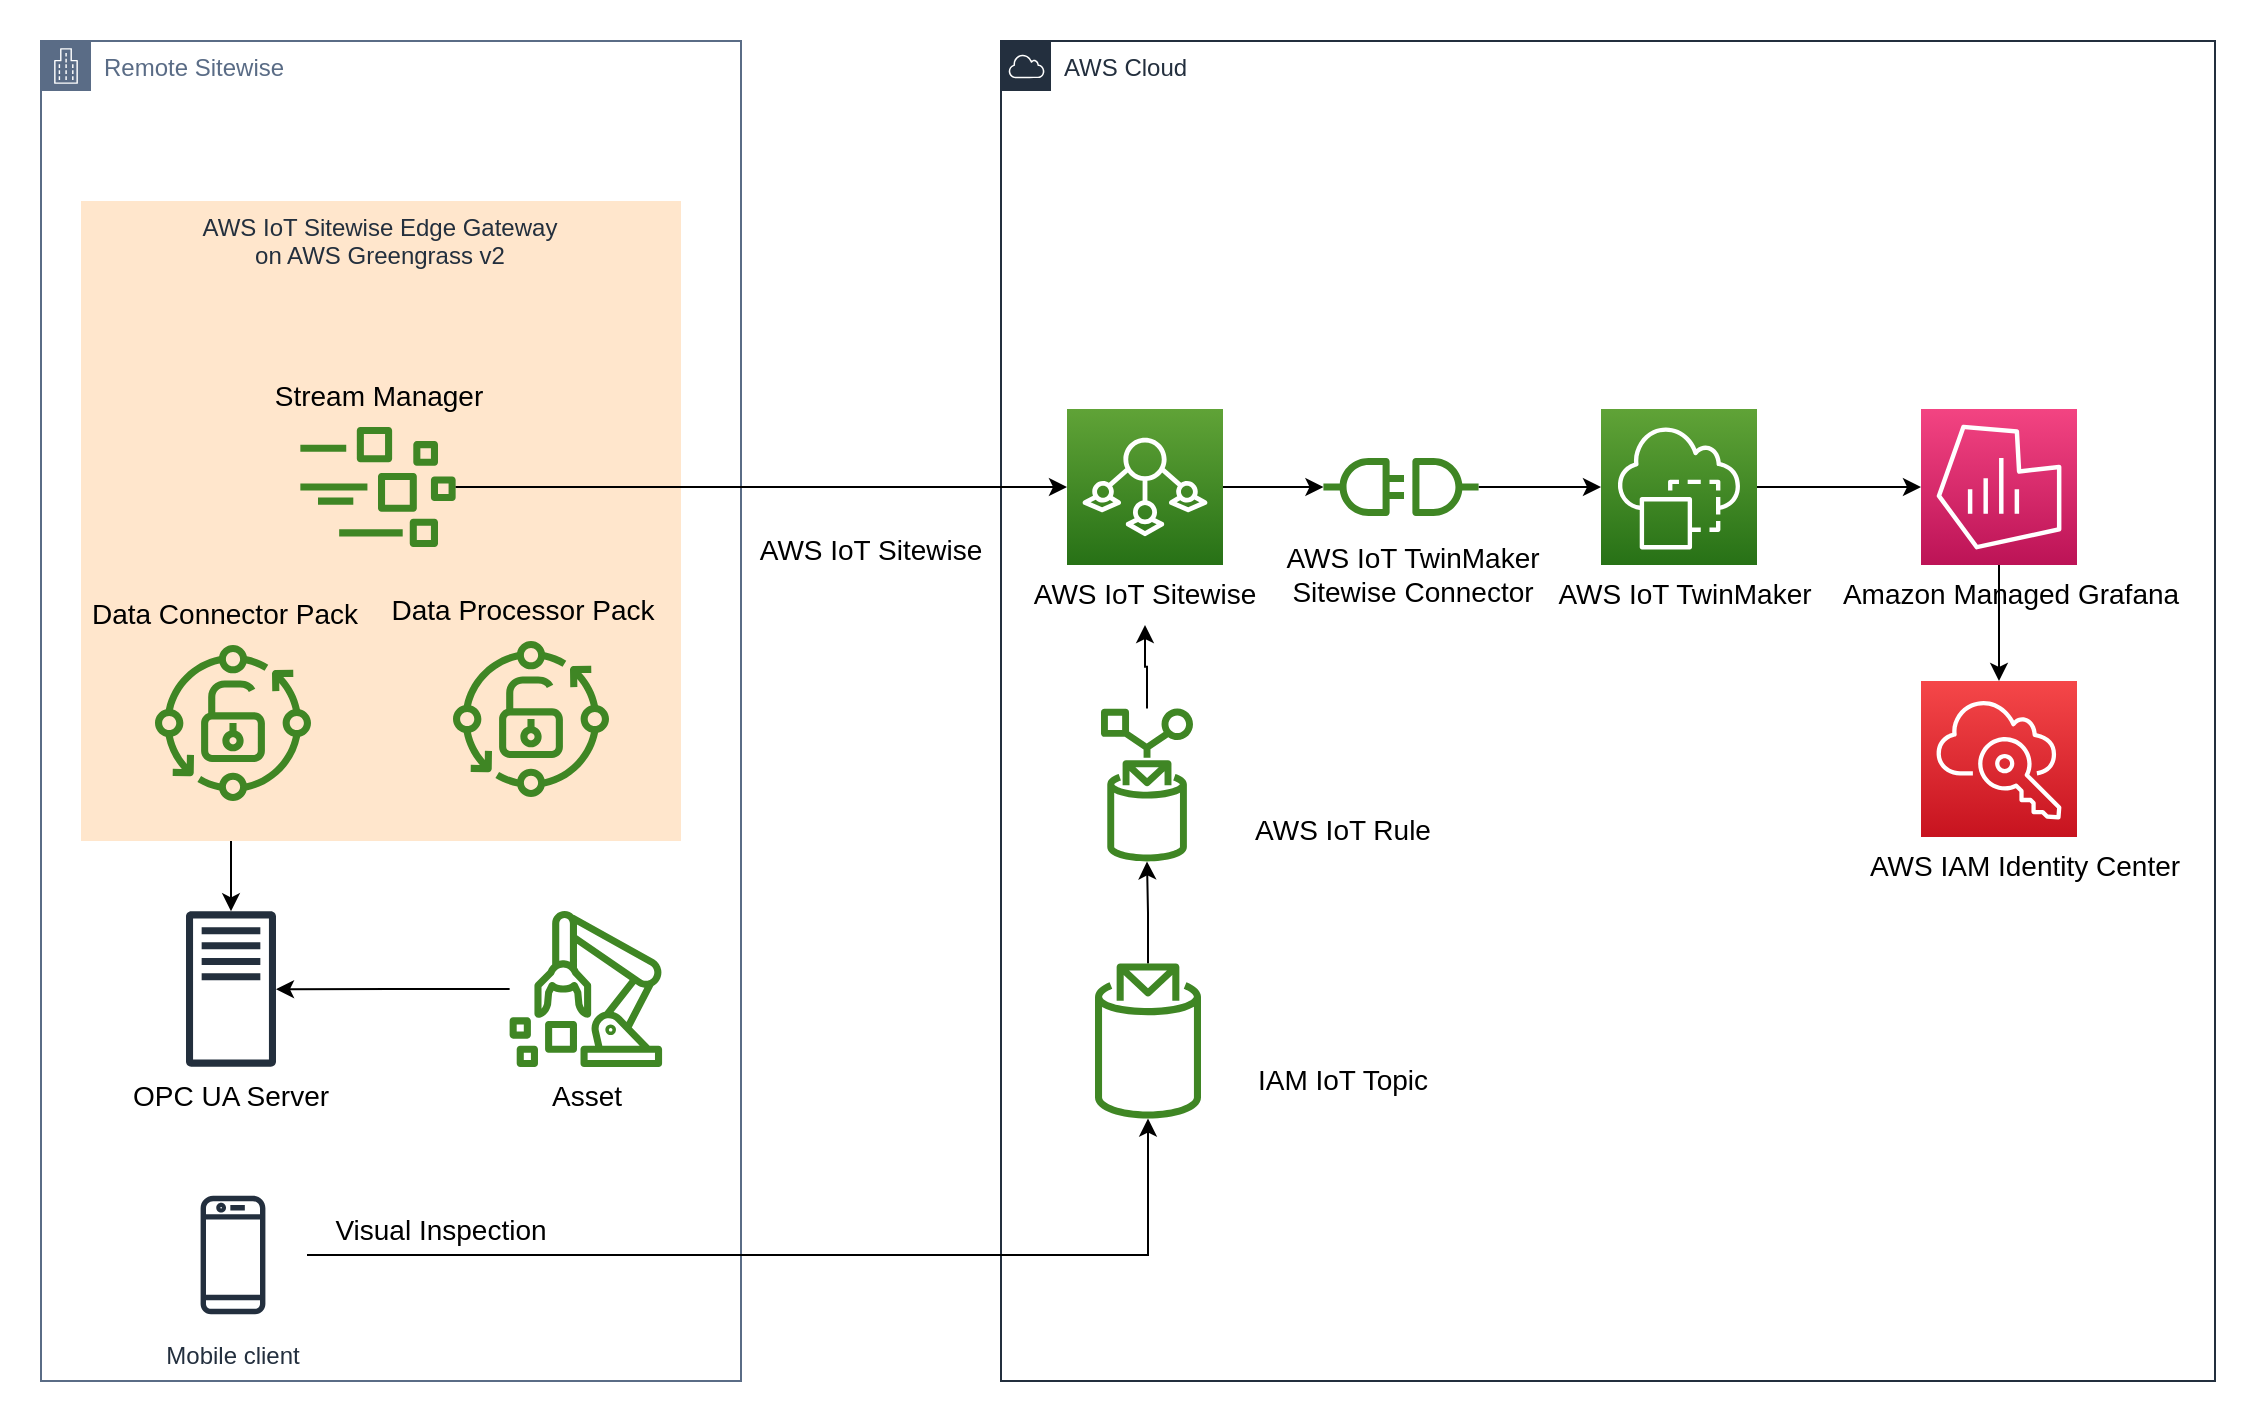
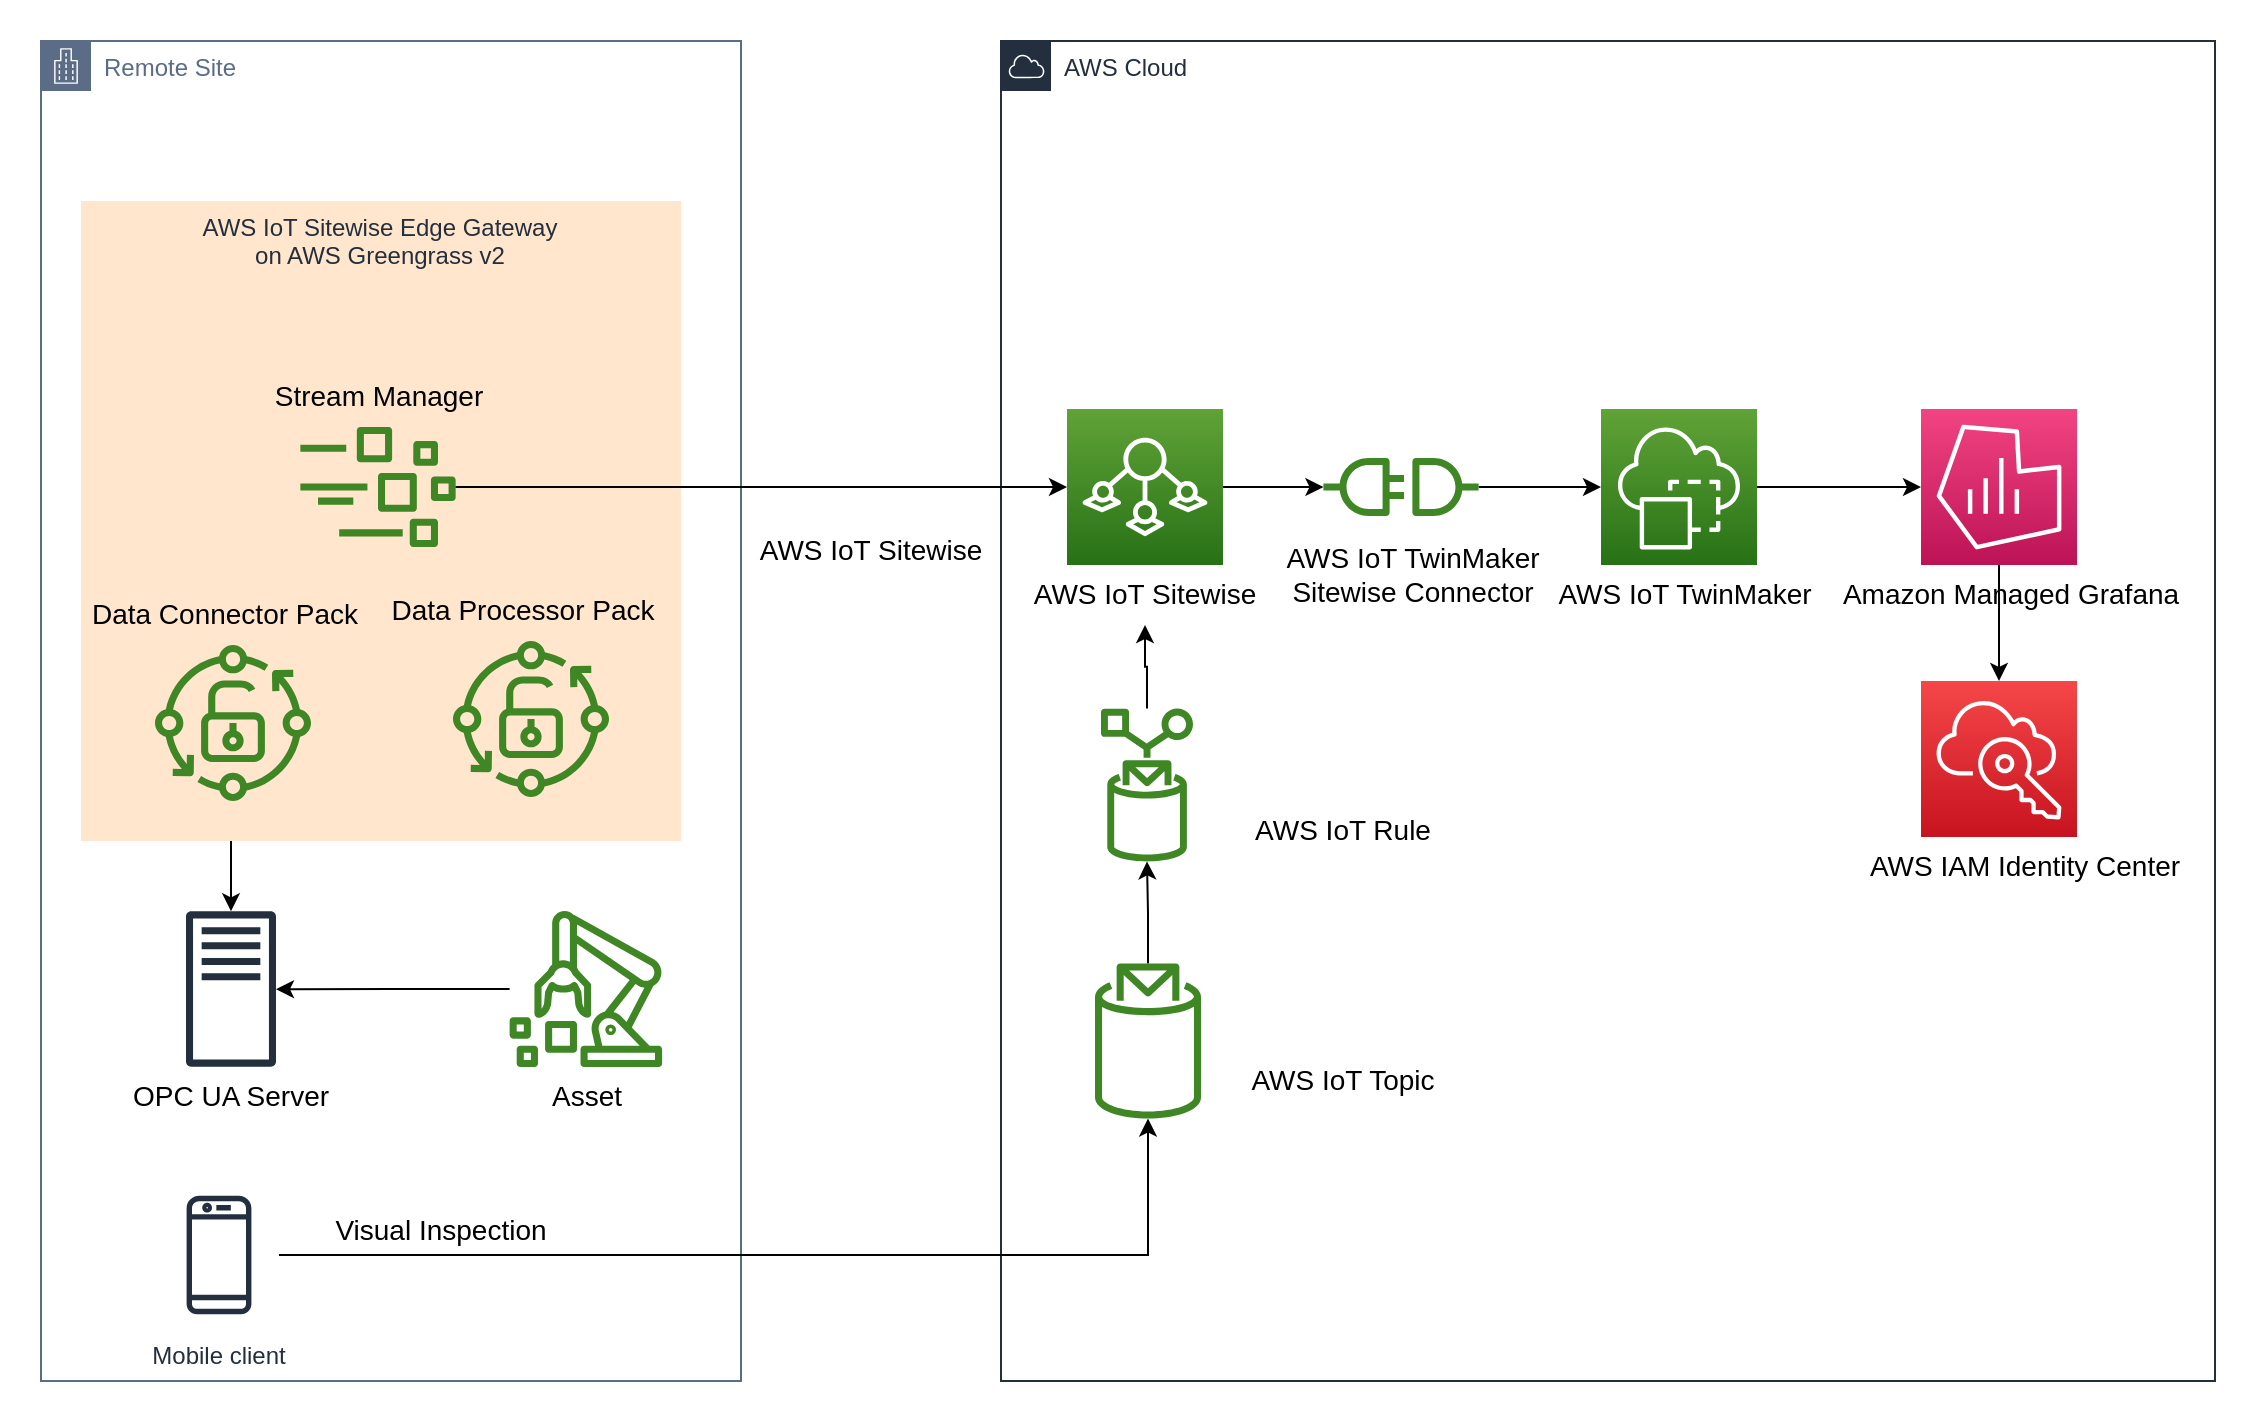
- <mxCell id="23" value="Remote Sitewise" style="points=[[0,0],[0.25,0],[0.5,0],[0.75,0],[1,0],[1,0.25],[1,0.5],[1,0.75],[1,1],[0.75,1],[0.5,1],[0.25,1],[0,1],[0,0.75],[0,0.5],[0,0.25]];outlineConnect=0;gradientColor=none;html=1;whiteSpace=wrap;fontSize=12;fontStyle=0;container=1;pointerEvents=0;collapsible=0;recursiveResize=0;shape=mxgraph.aws4.group;grIcon=mxgraph.aws4.group_corporate_data_center;strokeColor=#5A6C86;fillColor=none;verticalAlign=top;align=left;spacingLeft=30;fontColor=#5A6C86;dashed=0;" parent="1" vertex="1"><mxGeometry x="20" y="20" width="350" height="670" as="geometry" /></mxCell>
+ <mxCell id="23" value="Remote Site" style="points=[[0,0],[0.25,0],[0.5,0],[0.75,0],[1,0],[1,0.25],[1,0.5],[1,0.75],[1,1],[0.75,1],[0.5,1],[0.25,1],[0,1],[0,0.75],[0,0.5],[0,0.25]];outlineConnect=0;gradientColor=none;html=1;whiteSpace=wrap;fontSize=12;fontStyle=0;container=1;pointerEvents=0;collapsible=0;recursiveResize=0;shape=mxgraph.aws4.group;grIcon=mxgraph.aws4.group_corporate_data_center;strokeColor=#5A6C86;fillColor=none;verticalAlign=top;align=left;spacingLeft=30;fontColor=#5A6C86;dashed=0;" parent="1" vertex="1"><mxGeometry x="20" y="20" width="350" height="670" as="geometry" /></mxCell>
- <mxCell id="21" value="&lt;font style=&quot;font-size: 14px;&quot;&gt;IAM IoT Topic&lt;/font&gt;" style="text;html=1;resizable=0;autosize=1;align=center;verticalAlign=middle;points=[];fillColor=none;strokeColor=none;rounded=0;" vertex="1" parent="2"><mxGeometry x="111" y="505" width="120" height="30" as="geometry" /></mxCell>
+ <mxCell id="21" value="&lt;font style=&quot;font-size: 14px;&quot;&gt;AWS IoT Topic&lt;/font&gt;" style="text;html=1;resizable=0;autosize=1;align=center;verticalAlign=middle;points=[];fillColor=none;strokeColor=none;rounded=0;" vertex="1" parent="2"><mxGeometry x="111" y="505" width="120" height="30" as="geometry" /></mxCell>
- <mxCell id="37" value="Mobile client" style="sketch=0;outlineConnect=0;fontColor=#232F3E;gradientColor=none;strokeColor=#232F3E;fillColor=#ffffff;dashed=0;verticalLabelPosition=bottom;verticalAlign=top;align=center;html=1;fontSize=12;fontStyle=0;aspect=fixed;shape=mxgraph.aws4.resourceIcon;resIcon=mxgraph.aws4.mobile_client;" vertex="1" parent="23"><mxGeometry x="59" y="570" width="74" height="74" as="geometry" /></mxCell>
+ <mxCell id="37" value="Mobile client" style="sketch=0;outlineConnect=0;fontColor=#232F3E;gradientColor=none;strokeColor=#232F3E;fillColor=#ffffff;dashed=0;verticalLabelPosition=bottom;verticalAlign=top;align=center;html=1;fontSize=12;fontStyle=0;aspect=fixed;shape=mxgraph.aws4.resourceIcon;resIcon=mxgraph.aws4.mobile_client;" vertex="1" parent="23"><mxGeometry x="59" y="570" width="60" height="74" as="geometry" /></mxCell>
